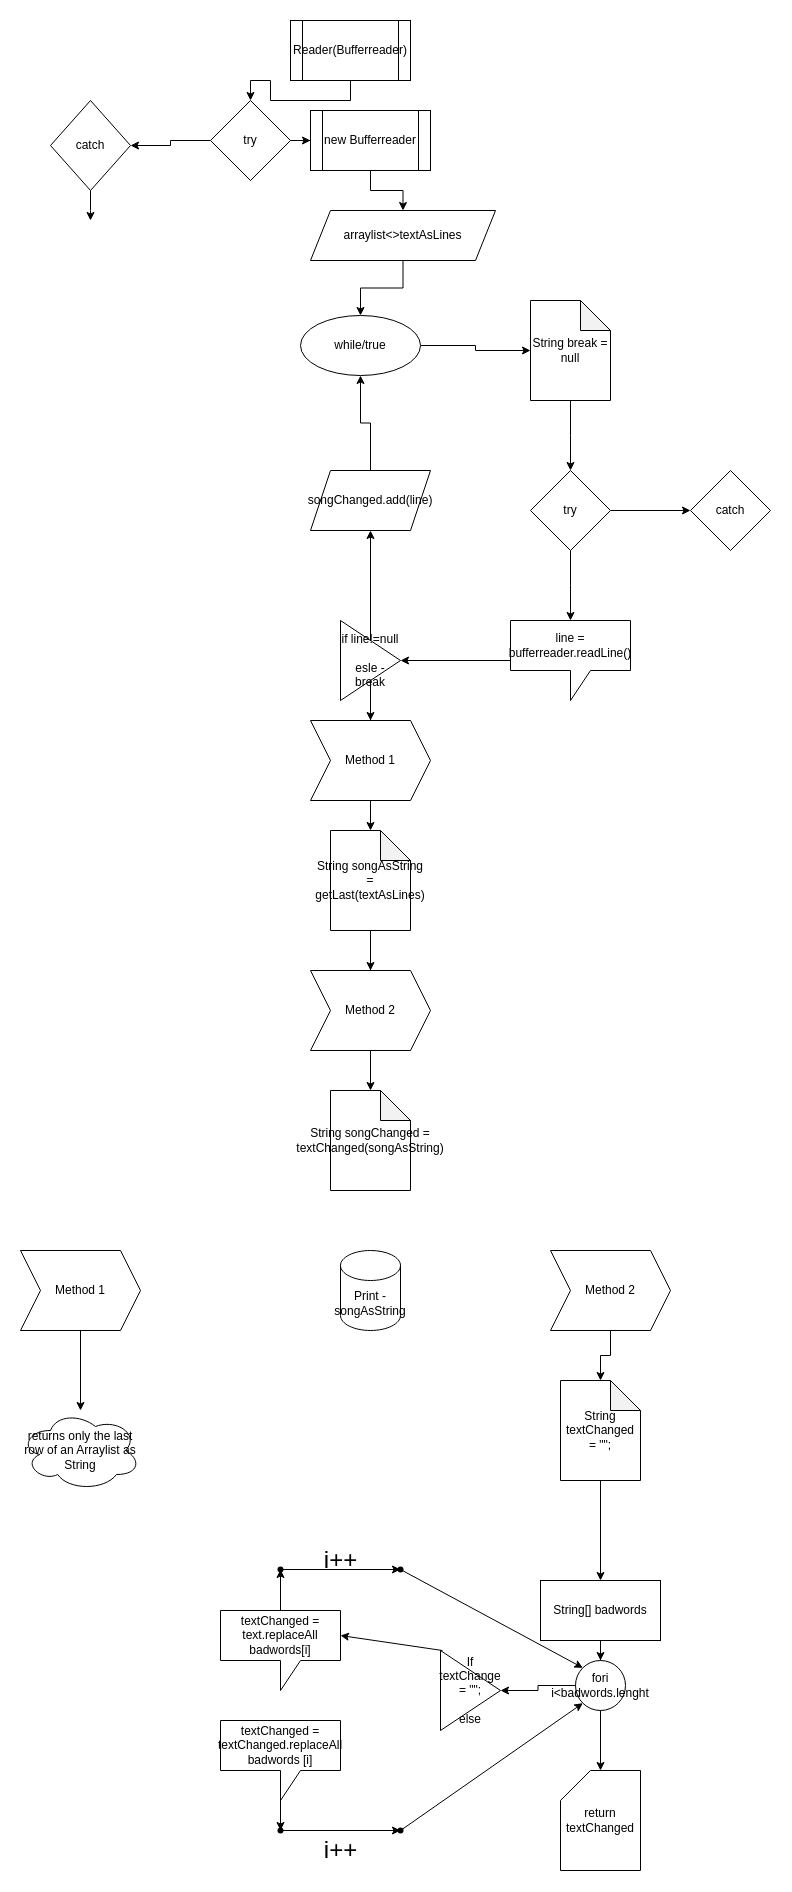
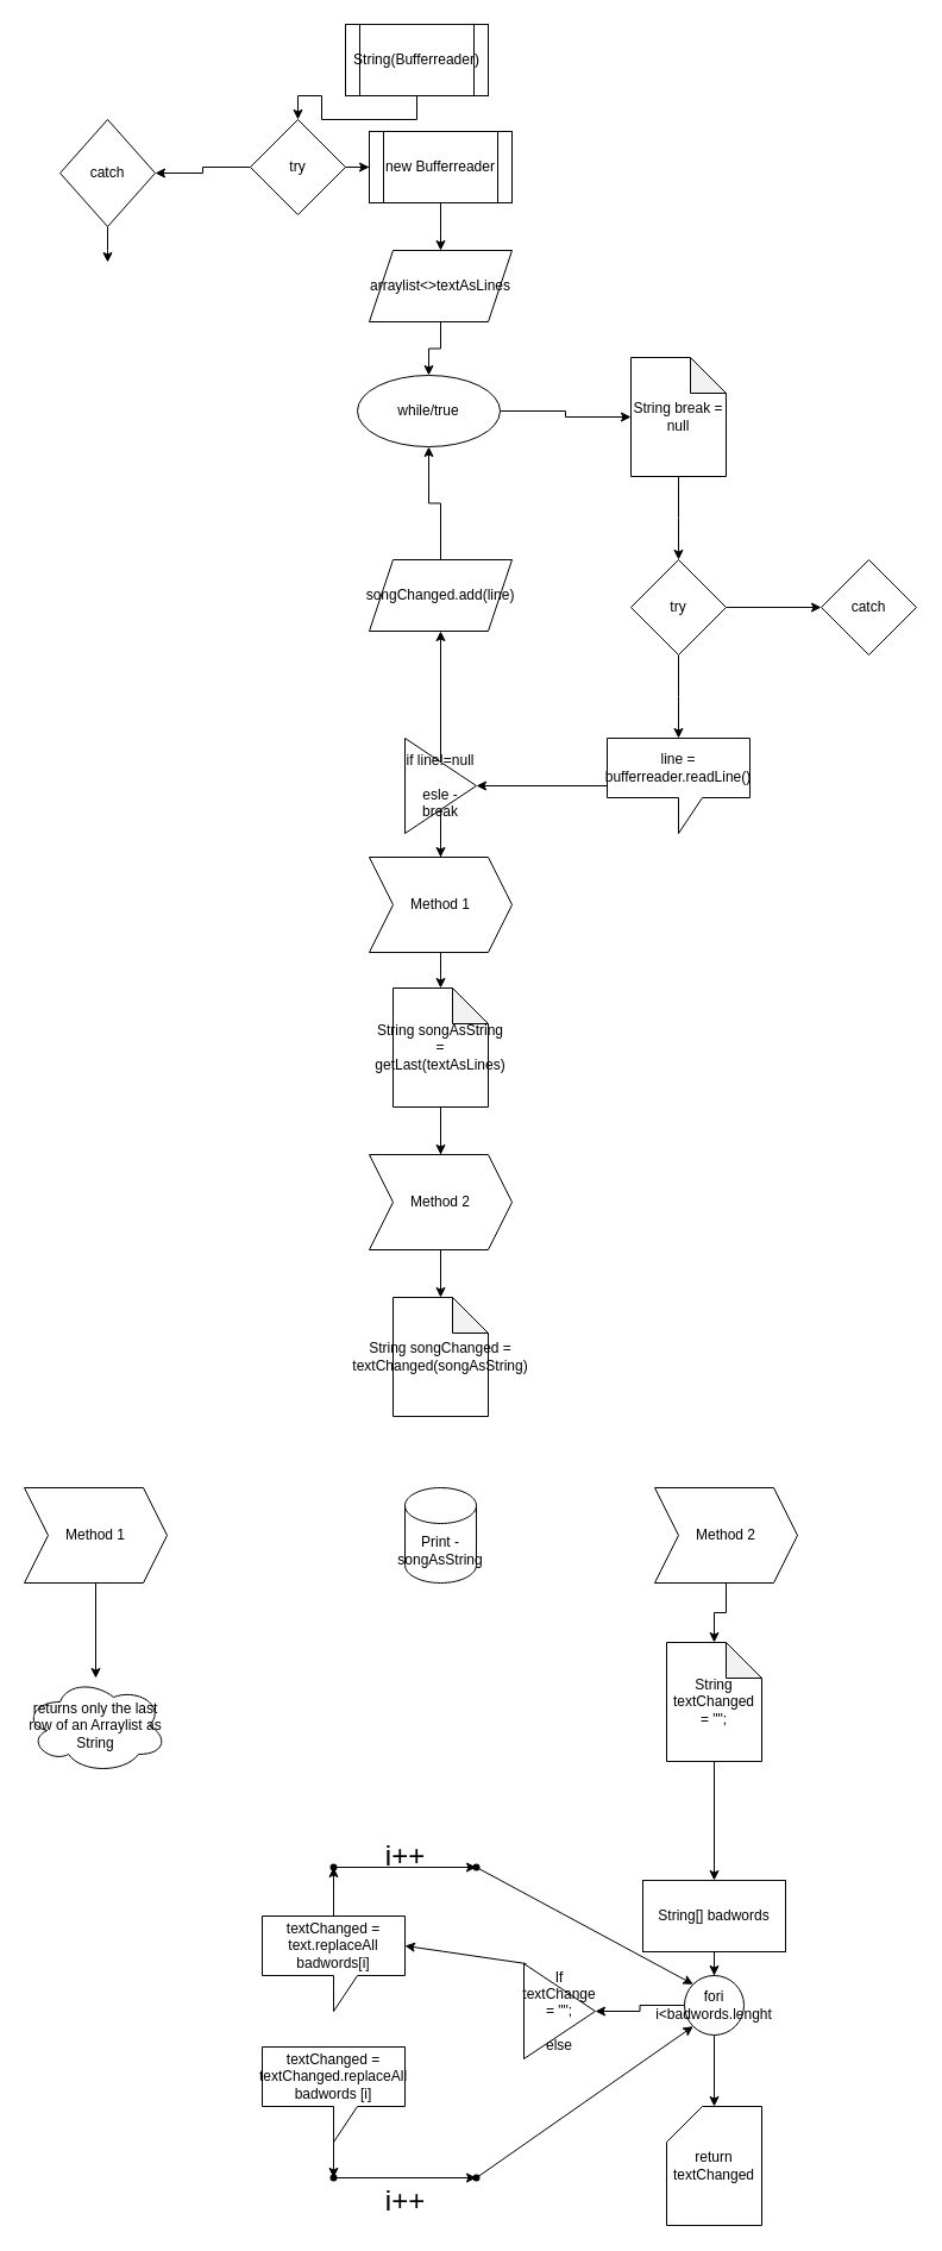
- <mxCell id="3" value="Reader(Bufferreader)" style="shape=process;whiteSpace=wrap;html=1;backgroundOutline=1;" parent="1" vertex="1"><mxGeometry x="290" y="20" width="120" height="60" as="geometry" /></mxCell>
+ <mxCell id="3" value="String(Bufferreader)" style="shape=process;whiteSpace=wrap;html=1;backgroundOutline=1;" parent="1" vertex="1"><mxGeometry x="290" y="20" width="120" height="60" as="geometry" /></mxCell>
- <mxCell id="12" value="arraylist&amp;lt;&amp;gt;textAsLines" style="shape=parallelogram;perimeter=parallelogramPerimeter;whiteSpace=wrap;html=1;fixedSize=1;" parent="1" vertex="1"><mxGeometry x="310" y="210" width="185" height="50" as="geometry" /></mxCell>
+ <mxCell id="12" value="arraylist&amp;lt;&amp;gt;textAsLines" style="shape=parallelogram;perimeter=parallelogramPerimeter;whiteSpace=wrap;html=1;fixedSize=1;" parent="1" vertex="1"><mxGeometry x="310" y="210" width="120" height="60" as="geometry" /></mxCell>
